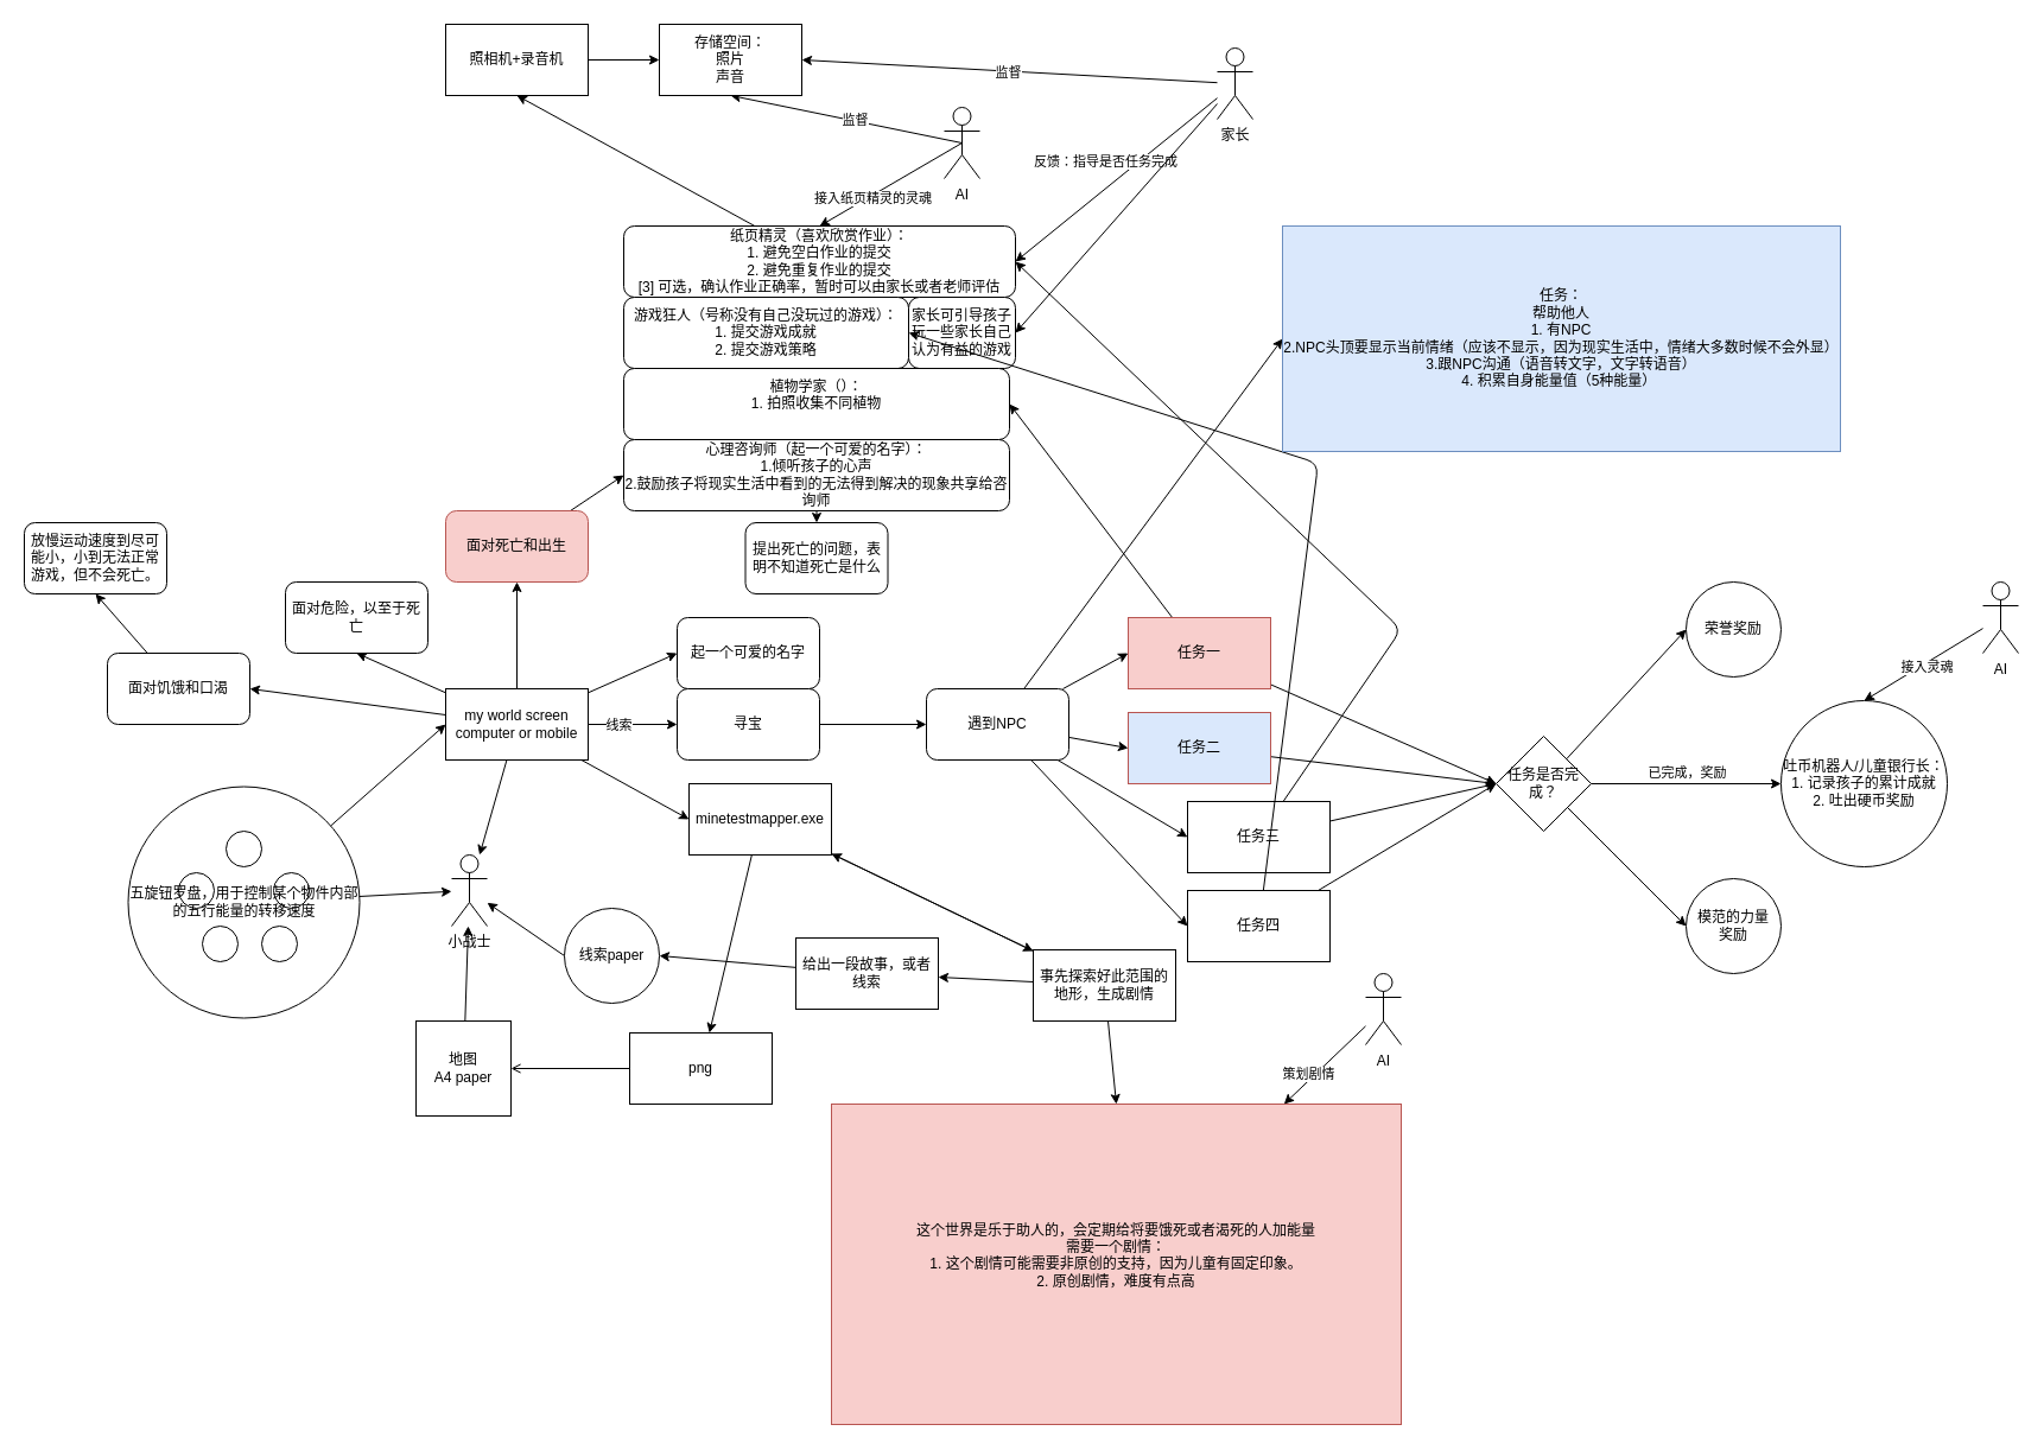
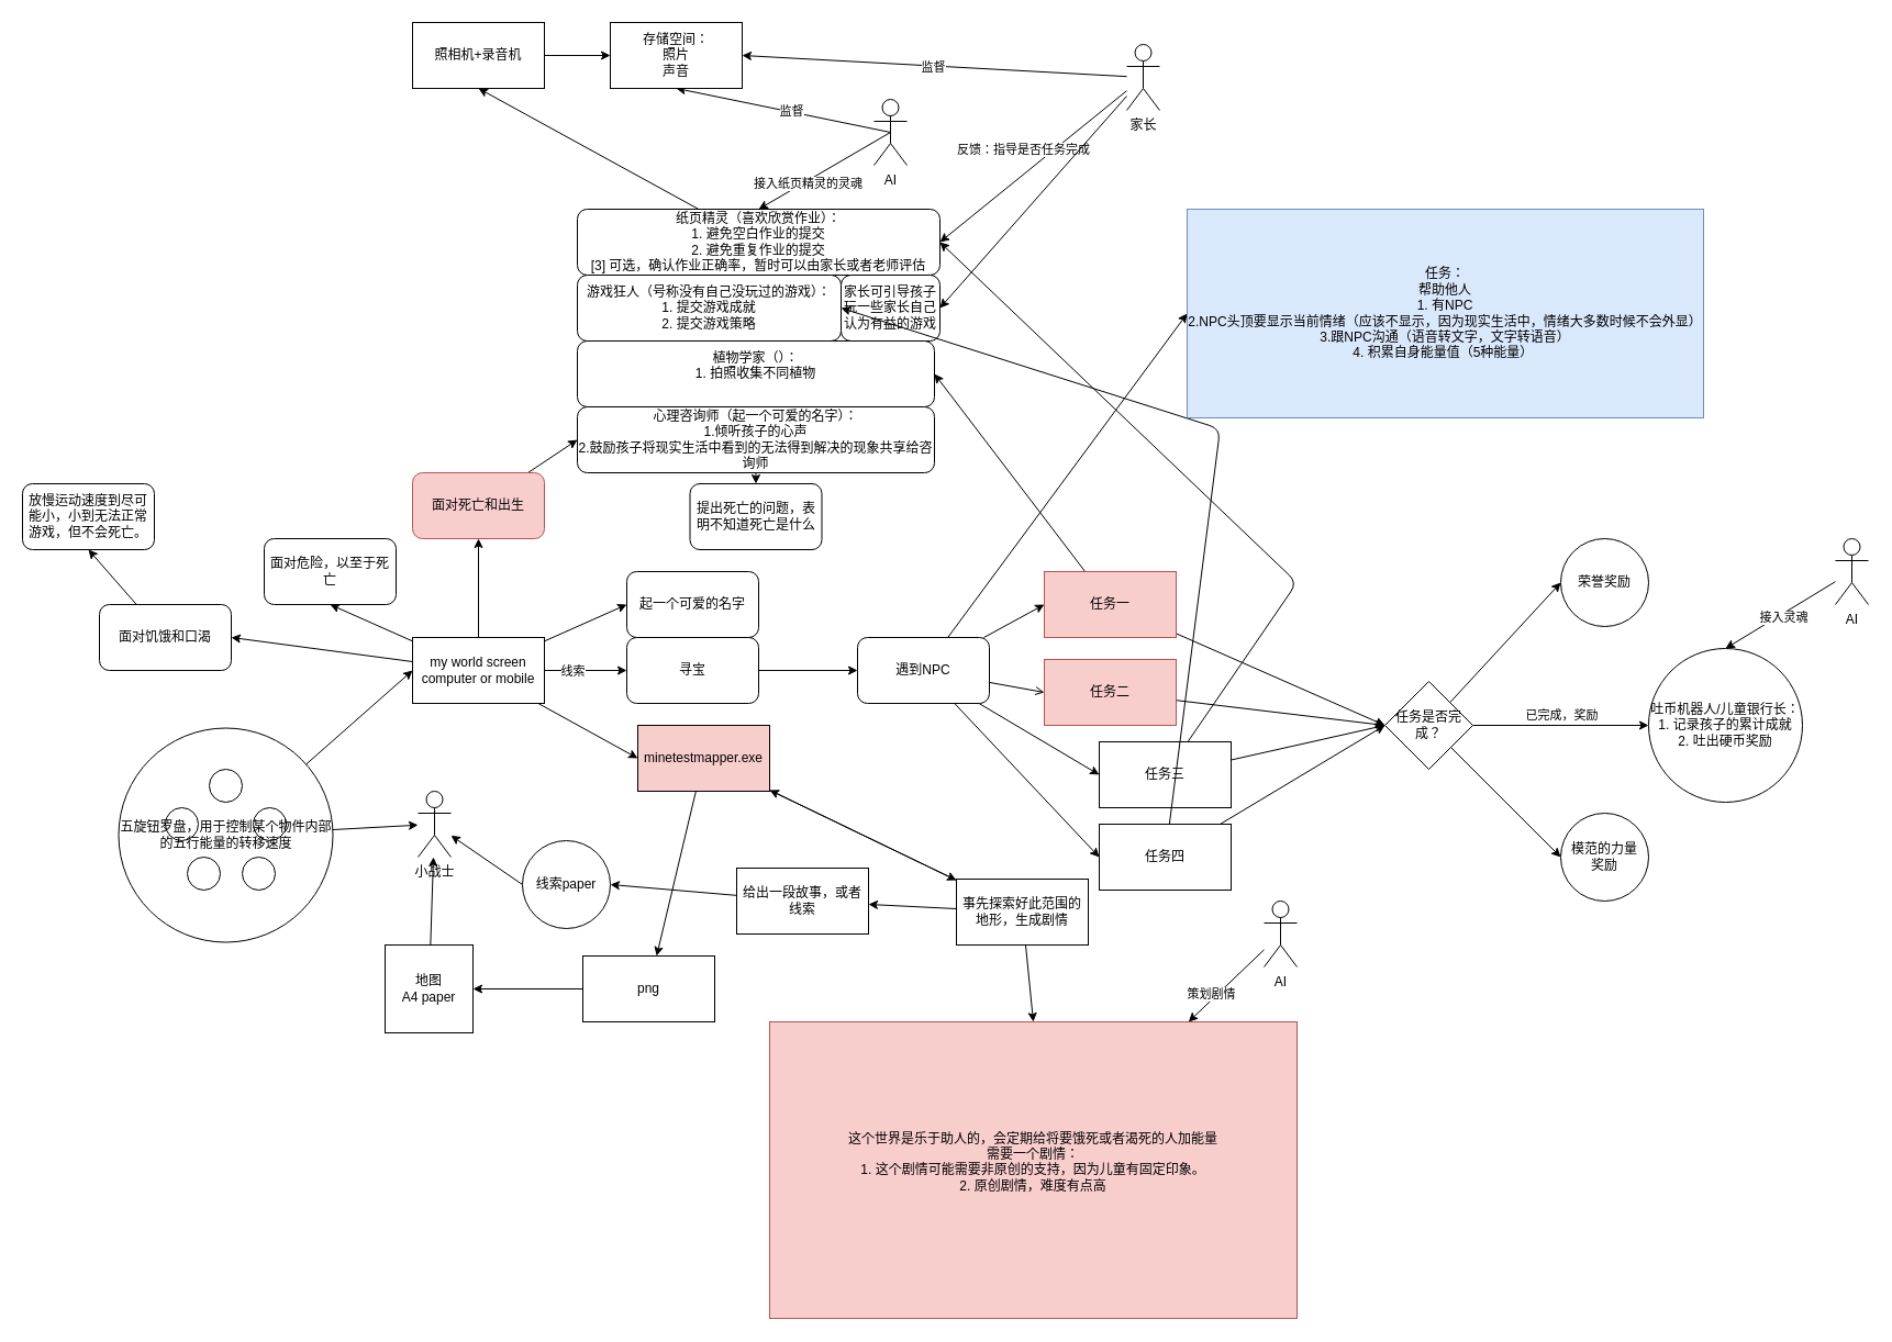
- <mxCell id="18" style="edgeStyle=none;html=1;entryX=0;entryY=0.5;entryDx=0;entryDy=0;" parent="1" source="22" target="41" edge="1"><mxGeometry relative="1" as="geometry" /></mxCell>
+ <mxCell id="18" style="edgeStyle=none;html=1;entryX=0;entryY=0.5;entryDx=0;entryDy=0;endArrow=open;" parent="1" source="22" target="41" edge="1"><mxGeometry relative="1" as="geometry" /></mxCell>
- <mxCell id="41" value="任务二" style="rounded=0;whiteSpace=wrap;html=1;fillColor=#dae8fc;strokeColor=#b85450;" parent="1" vertex="1"><mxGeometry x="950" y="600" width="120" height="60" as="geometry" /></mxCell>
+ <mxCell id="41" value="任务二" style="rounded=0;whiteSpace=wrap;html=1;fillColor=#f8cecc;strokeColor=#b85450;" parent="1" vertex="1"><mxGeometry x="950" y="600" width="120" height="60" as="geometry" /></mxCell>
- <mxCell id="5" style="edgeStyle=none;html=1;" parent="1" source="11" target="2" edge="1"><mxGeometry relative="1" as="geometry" /></mxCell>
- <mxCell id="57" value="minetestmapper.exe" style="rounded=0;whiteSpace=wrap;html=1;" parent="1" vertex="1"><mxGeometry x="580" y="660" width="120" height="60" as="geometry" /></mxCell>
+ <mxCell id="57" value="minetestmapper.exe" style="rounded=0;whiteSpace=wrap;html=1;fillColor=#f8cecc;" parent="1" vertex="1"><mxGeometry x="580" y="660" width="120" height="60" as="geometry" /></mxCell>
- <mxCell id="58" style="edgeStyle=none;html=1;endArrow=open;" parent="1" source="59" target="46" edge="1"><mxGeometry relative="1" as="geometry" /></mxCell>
+ <mxCell id="58" style="edgeStyle=none;html=1;" parent="1" source="59" target="46" edge="1"><mxGeometry relative="1" as="geometry" /></mxCell>
